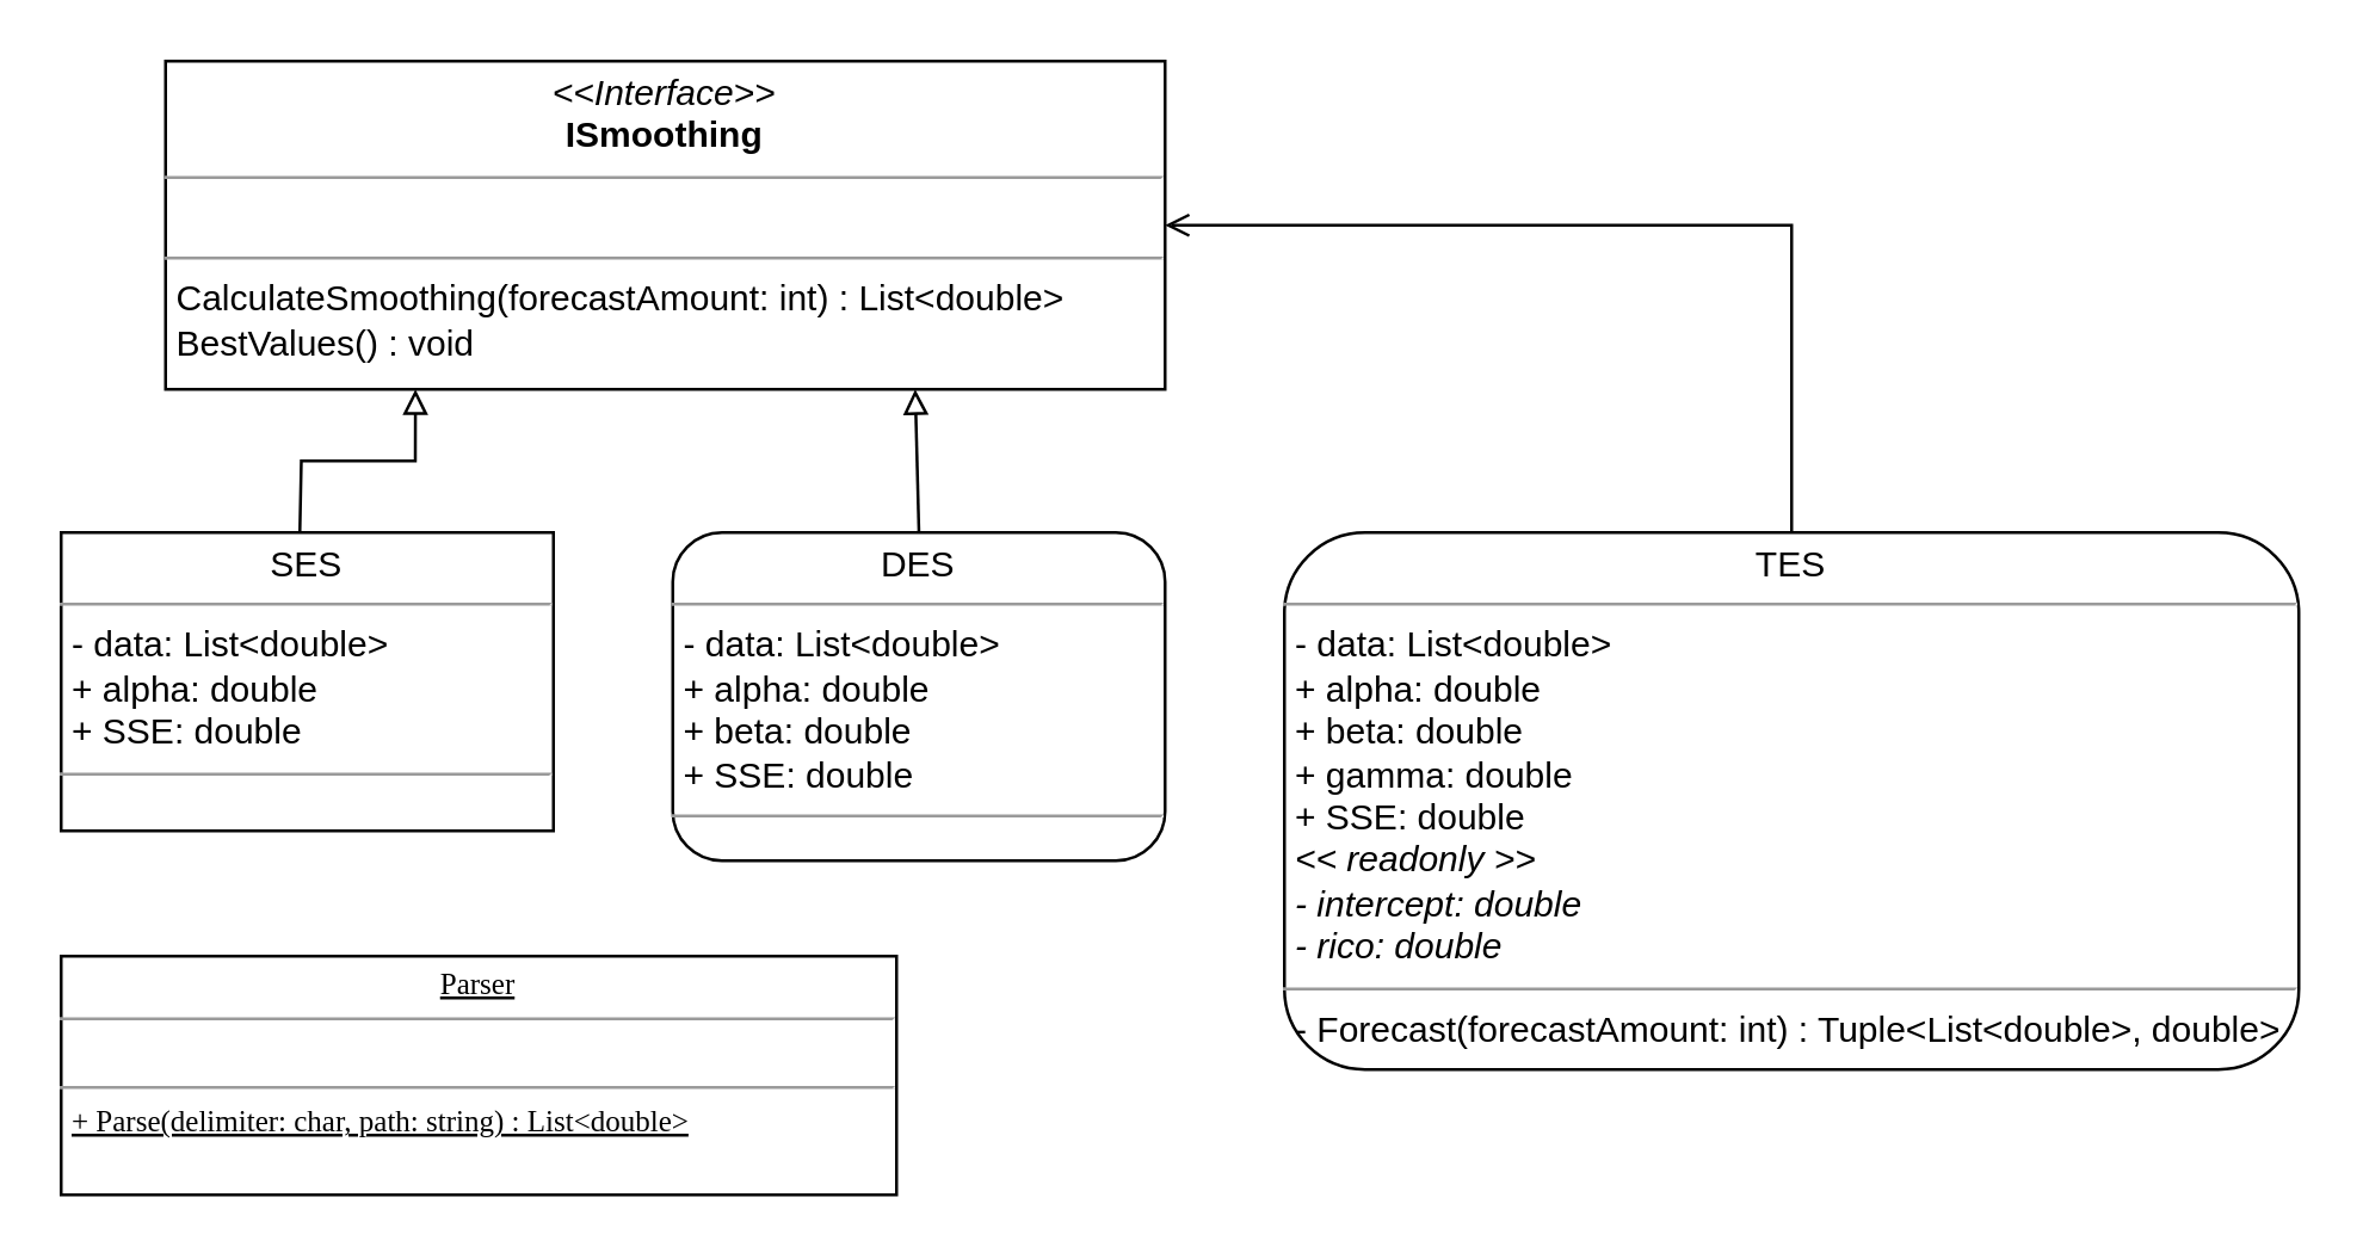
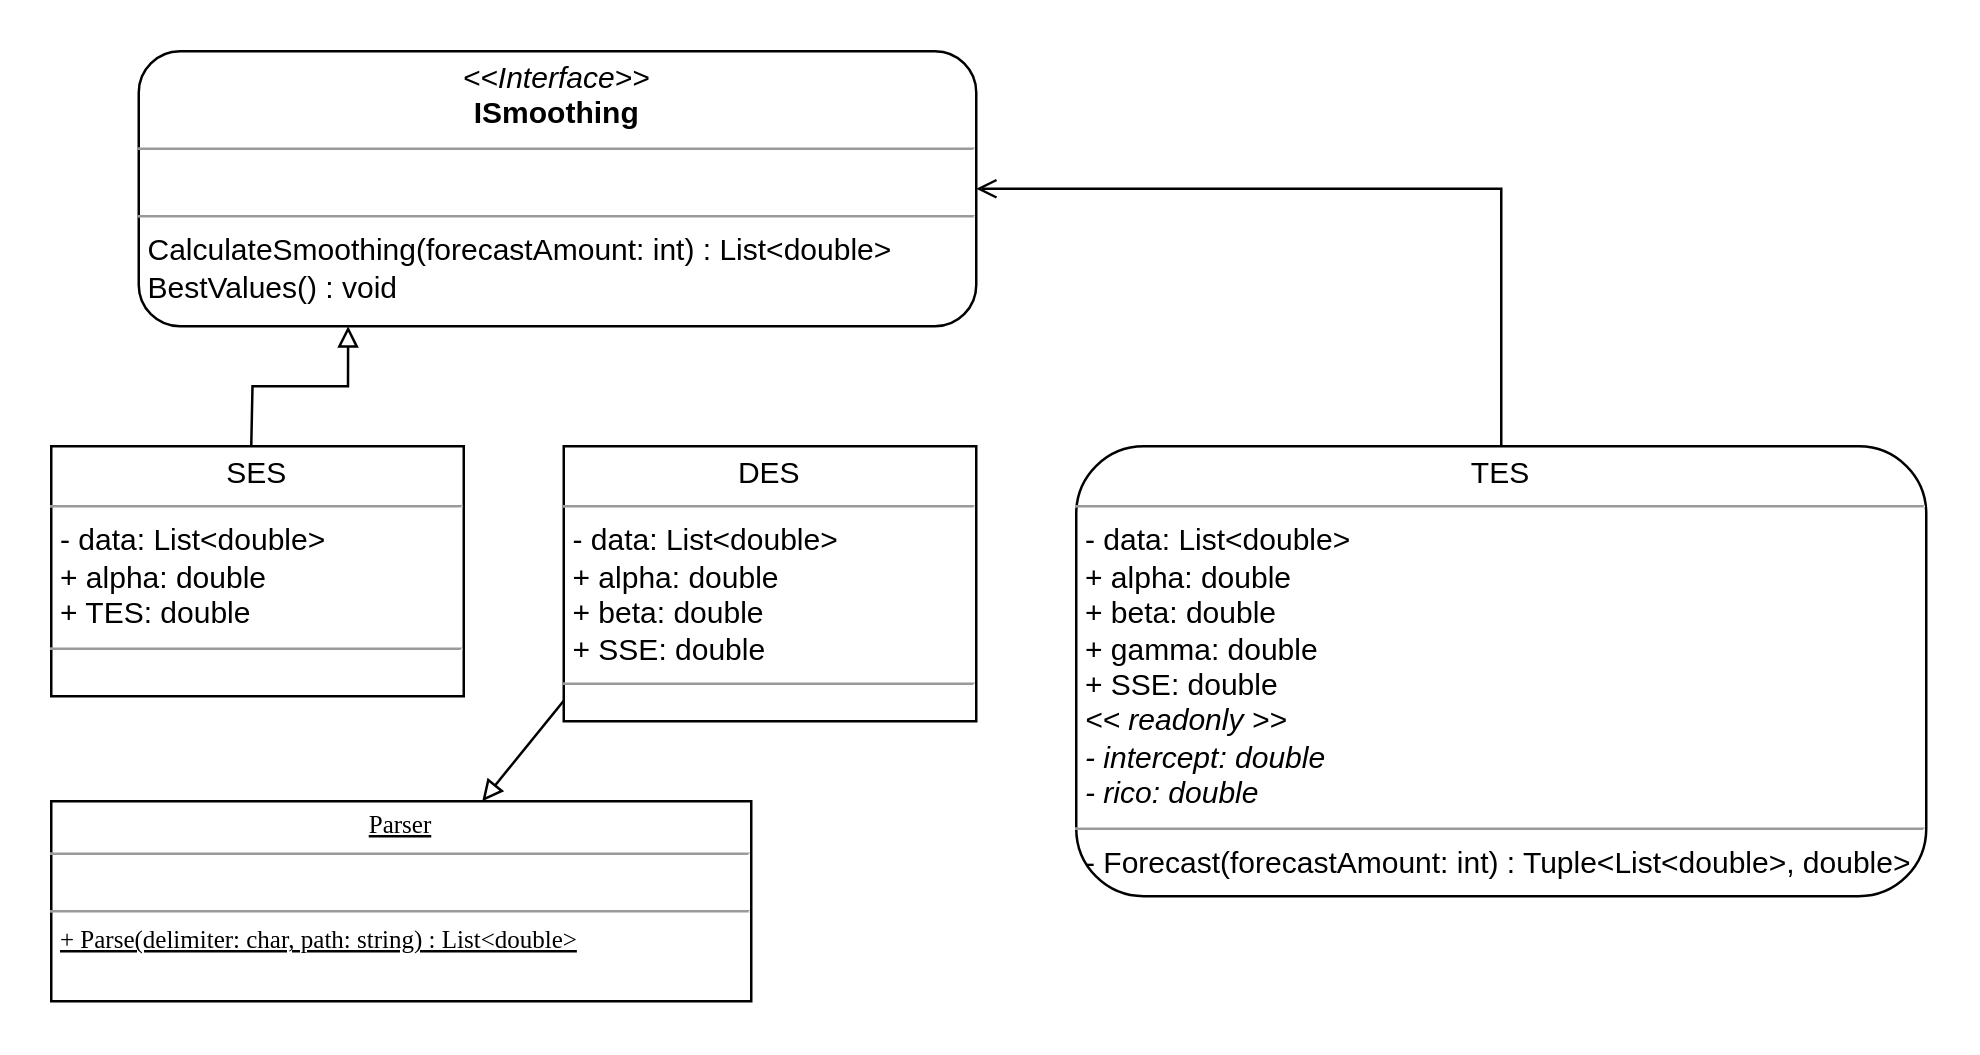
- <mxCell id="2" value="&lt;p style=&quot;margin: 0px ; margin-top: 4px ; text-align: center&quot;&gt;&lt;i&gt;&amp;lt;&amp;lt;Interface&amp;gt;&amp;gt;&lt;/i&gt;&lt;br&gt;&lt;b&gt;ISmoothing&lt;/b&gt;&lt;/p&gt;&lt;hr size=&quot;1&quot;&gt;&lt;p style=&quot;margin: 0px ; margin-left: 4px&quot;&gt;&lt;br&gt;&lt;/p&gt;&lt;hr size=&quot;1&quot;&gt;&lt;p style=&quot;margin: 0px ; margin-left: 4px&quot;&gt;CalculateSmoothing(forecastAmount: int) : List&amp;lt;double&amp;gt;&lt;/p&gt;&lt;p style=&quot;margin: 0px ; margin-left: 4px&quot;&gt;BestValues() : void&lt;/p&gt;" style="verticalAlign=top;align=left;overflow=fill;fontSize=12;fontFamily=Helvetica;html=1;rounded=0;shadow=0;comic=0;labelBackgroundColor=none;strokeColor=#000000;strokeWidth=1;fillColor=#ffffff;" parent="1" vertex="1"><mxGeometry x="55" y="20" width="335" height="110" as="geometry" /></mxCell>
+ <mxCell id="2" value="&lt;p style=&quot;margin: 0px ; margin-top: 4px ; text-align: center&quot;&gt;&lt;i&gt;&amp;lt;&amp;lt;Interface&amp;gt;&amp;gt;&lt;/i&gt;&lt;br&gt;&lt;b&gt;ISmoothing&lt;/b&gt;&lt;/p&gt;&lt;hr size=&quot;1&quot;&gt;&lt;p style=&quot;margin: 0px ; margin-left: 4px&quot;&gt;&lt;br&gt;&lt;/p&gt;&lt;hr size=&quot;1&quot;&gt;&lt;p style=&quot;margin: 0px ; margin-left: 4px&quot;&gt;CalculateSmoothing(forecastAmount: int) : List&amp;lt;double&amp;gt;&lt;/p&gt;&lt;p style=&quot;margin: 0px ; margin-left: 4px&quot;&gt;BestValues() : void&lt;/p&gt;" style="verticalAlign=top;align=left;overflow=fill;fontSize=12;fontFamily=Helvetica;html=1;shadow=0;comic=0;labelBackgroundColor=none;strokeColor=#000000;strokeWidth=1;fillColor=#ffffff;rounded=1;" parent="1" vertex="1"><mxGeometry x="55" y="20" width="335" height="110" as="geometry" /></mxCell>
- <mxCell id="3" value="" style="endArrow=block;html=1;entryX=0.75;entryY=1;entryDx=0;entryDy=0;endFill=0;strokeWidth=1;exitX=0.5;exitY=0;exitDx=0;exitDy=0;" parent="1" source="6" target="2" edge="1"><mxGeometry width="50" height="50" relative="1" as="geometry"><mxPoint x="306" y="170" as="sourcePoint" /><mxPoint x="270" y="156" as="targetPoint" /></mxGeometry></mxCell>
+ <mxCell id="3" value="" style="endArrow=block;html=1;endFill=0;strokeWidth=1;exitX=0.5;exitY=0;exitDx=0;exitDy=0;" parent="1" source="6" target="9" edge="1"><mxGeometry width="50" height="50" relative="1" as="geometry"><mxPoint x="306" y="170" as="sourcePoint" /><mxPoint x="270" y="156" as="targetPoint" /></mxGeometry></mxCell>
- <mxCell id="5" value="&lt;p style=&quot;margin: 0px ; margin-top: 4px ; text-align: center&quot;&gt;SES&lt;/p&gt;&lt;hr size=&quot;1&quot;&gt;&lt;p style=&quot;margin: 0px ; margin-left: 4px&quot;&gt;- data: List&amp;lt;double&amp;gt;&lt;/p&gt;&lt;p style=&quot;margin: 0px ; margin-left: 4px&quot;&gt;+ alpha: double&lt;/p&gt;&lt;p style=&quot;margin: 0px ; margin-left: 4px&quot;&gt;+ SSE: double&lt;/p&gt;&lt;hr size=&quot;1&quot;&gt;&lt;p style=&quot;margin: 0px ; margin-left: 4px&quot;&gt;&lt;br&gt;&lt;/p&gt;" style="verticalAlign=top;align=left;overflow=fill;fontSize=12;fontFamily=Helvetica;html=1;rounded=0;shadow=0;comic=0;labelBackgroundColor=none;strokeColor=#000000;strokeWidth=1;fillColor=#ffffff;" parent="1" vertex="1"><mxGeometry x="20" y="178" width="165" height="100" as="geometry" /></mxCell>
+ <mxCell id="5" value="&lt;p style=&quot;margin: 0px ; margin-top: 4px ; text-align: center&quot;&gt;SES&lt;/p&gt;&lt;hr size=&quot;1&quot;&gt;&lt;p style=&quot;margin: 0px ; margin-left: 4px&quot;&gt;- data: List&amp;lt;double&amp;gt;&lt;/p&gt;&lt;p style=&quot;margin: 0px ; margin-left: 4px&quot;&gt;+ alpha: double&lt;/p&gt;&lt;p style=&quot;margin: 0px ; margin-left: 4px&quot;&gt;+ TES: double&lt;/p&gt;&lt;hr size=&quot;1&quot;&gt;&lt;p style=&quot;margin: 0px ; margin-left: 4px&quot;&gt;&lt;br&gt;&lt;/p&gt;" style="verticalAlign=top;align=left;overflow=fill;fontSize=12;fontFamily=Helvetica;html=1;rounded=0;shadow=0;comic=0;labelBackgroundColor=none;strokeColor=#000000;strokeWidth=1;fillColor=#ffffff;" parent="1" vertex="1"><mxGeometry x="20" y="178" width="165" height="100" as="geometry" /></mxCell>
- <mxCell id="6" value="&lt;p style=&quot;margin: 0px ; margin-top: 4px ; text-align: center&quot;&gt;DES&lt;/p&gt;&lt;hr size=&quot;1&quot;&gt;&lt;p style=&quot;margin: 0px ; margin-left: 4px&quot;&gt;- data: List&amp;lt;double&amp;gt;&lt;/p&gt;&lt;p style=&quot;margin: 0px ; margin-left: 4px&quot;&gt;+ alpha: double&lt;/p&gt;&lt;p style=&quot;margin: 0px ; margin-left: 4px&quot;&gt;+ beta: double&lt;/p&gt;&lt;p style=&quot;margin: 0px ; margin-left: 4px&quot;&gt;+ SSE: double&lt;/p&gt;&lt;hr size=&quot;1&quot;&gt;&lt;p style=&quot;margin: 0px ; margin-left: 4px&quot;&gt;&lt;br&gt;&lt;/p&gt;" style="verticalAlign=top;align=left;overflow=fill;fontSize=12;fontFamily=Helvetica;html=1;shadow=0;comic=0;labelBackgroundColor=none;strokeColor=#000000;strokeWidth=1;fillColor=#ffffff;rounded=1;" parent="1" vertex="1"><mxGeometry x="225" y="178" width="165" height="110" as="geometry" /></mxCell>
+ <mxCell id="6" value="&lt;p style=&quot;margin: 0px ; margin-top: 4px ; text-align: center&quot;&gt;DES&lt;/p&gt;&lt;hr size=&quot;1&quot;&gt;&lt;p style=&quot;margin: 0px ; margin-left: 4px&quot;&gt;- data: List&amp;lt;double&amp;gt;&lt;/p&gt;&lt;p style=&quot;margin: 0px ; margin-left: 4px&quot;&gt;+ alpha: double&lt;/p&gt;&lt;p style=&quot;margin: 0px ; margin-left: 4px&quot;&gt;+ beta: double&lt;/p&gt;&lt;p style=&quot;margin: 0px ; margin-left: 4px&quot;&gt;+ SSE: double&lt;/p&gt;&lt;hr size=&quot;1&quot;&gt;&lt;p style=&quot;margin: 0px ; margin-left: 4px&quot;&gt;&lt;br&gt;&lt;/p&gt;" style="verticalAlign=top;align=left;overflow=fill;fontSize=12;fontFamily=Helvetica;html=1;rounded=0;shadow=0;comic=0;labelBackgroundColor=none;strokeColor=#000000;strokeWidth=1;fillColor=#ffffff;" parent="1" vertex="1"><mxGeometry x="225" y="178" width="165" height="110" as="geometry" /></mxCell>
